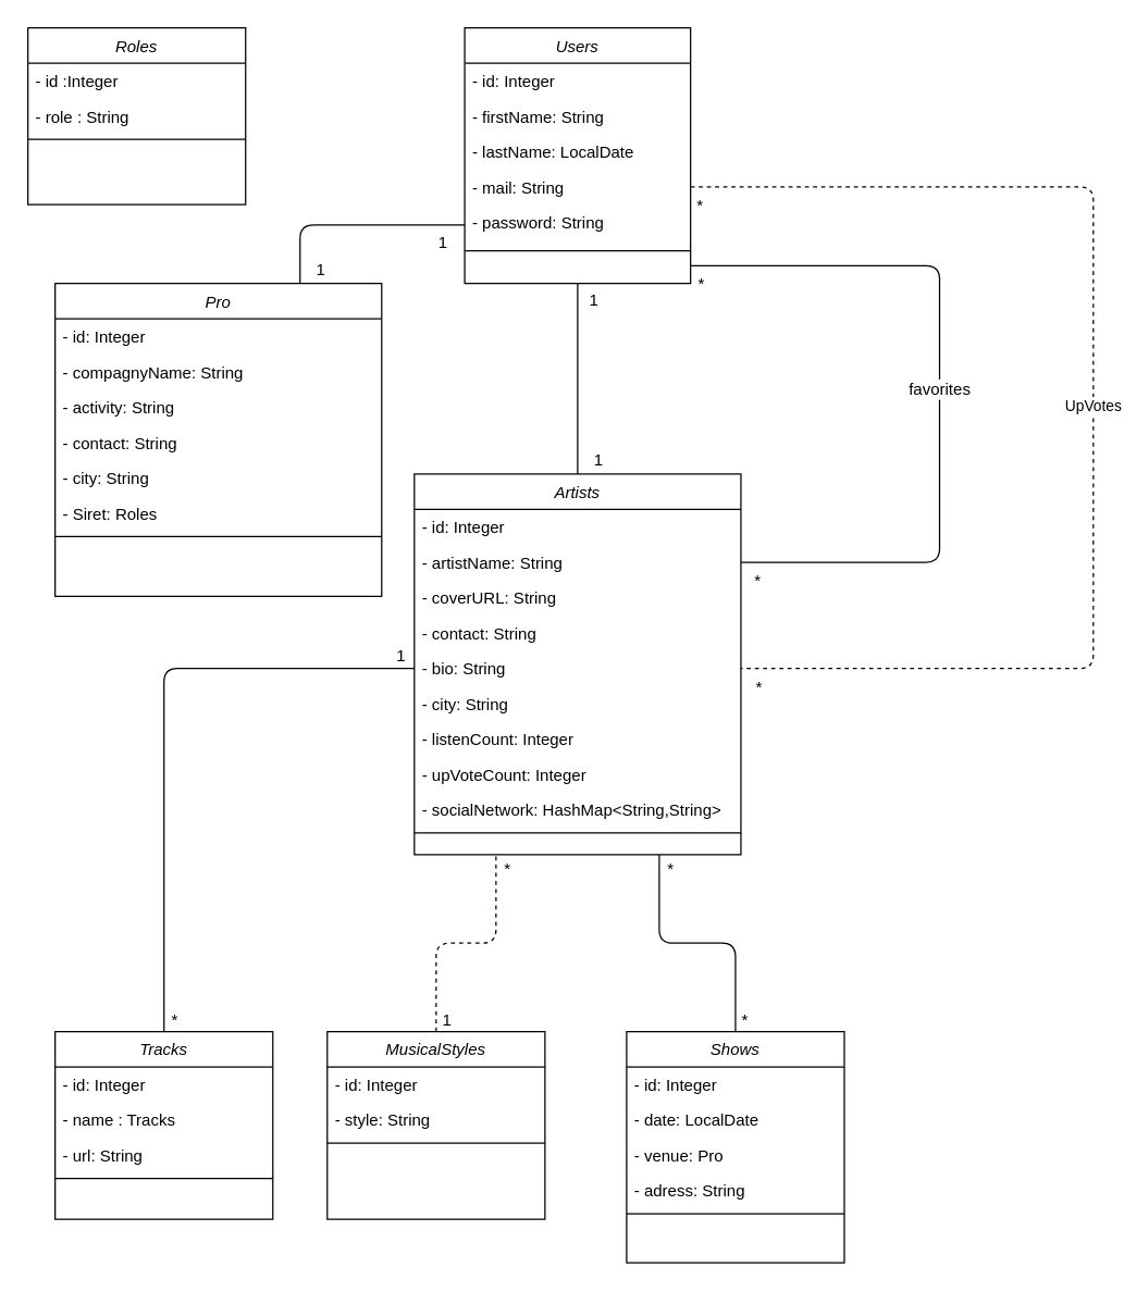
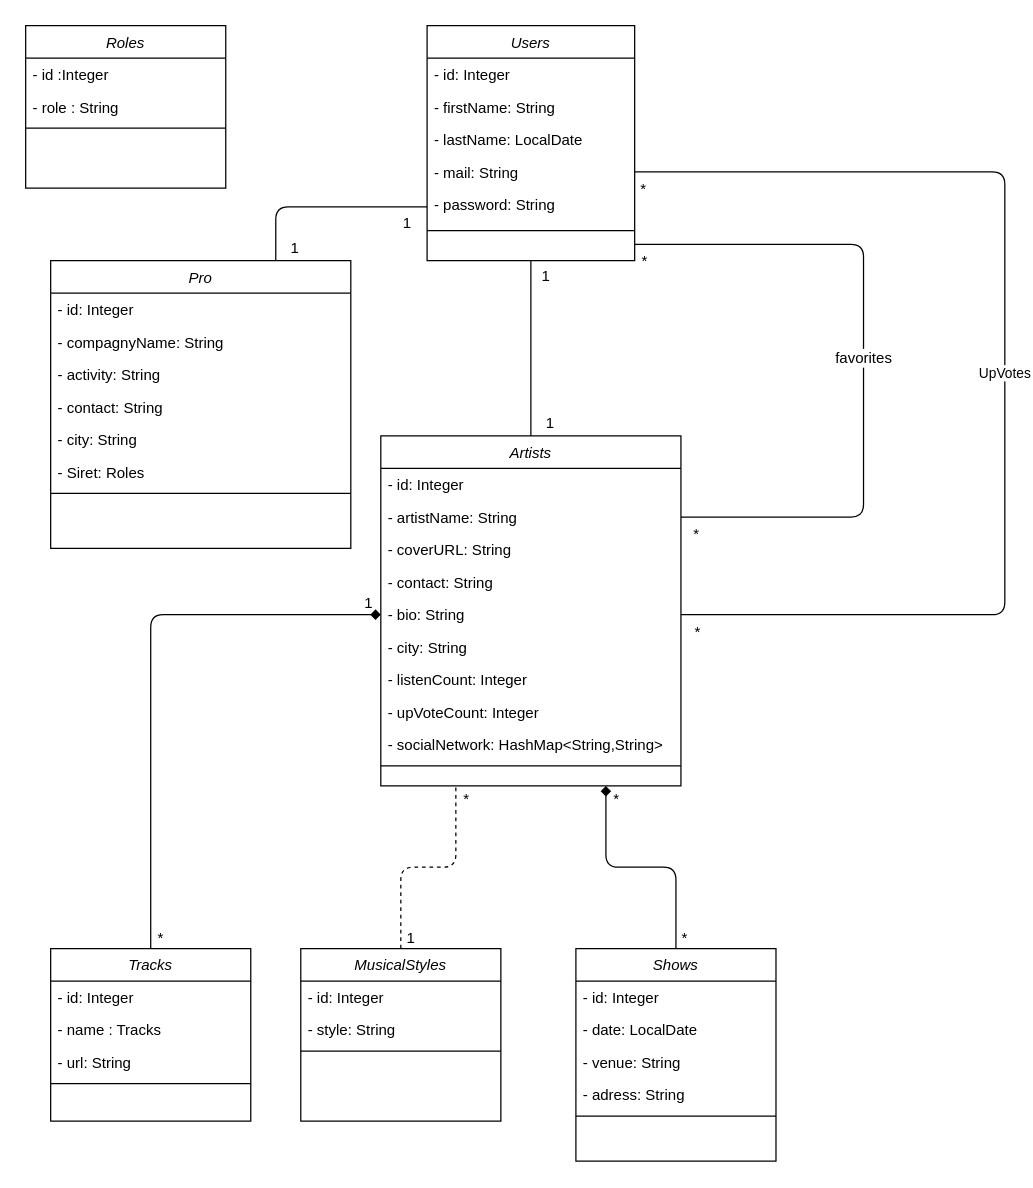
- <mxCell id="39" value="UpVotes" style="endArrow=none;html=1;endSize=12;startArrow=none;startSize=14;startFill=0;edgeStyle=orthogonalEdgeStyle;rounded=1;sketch=0;curved=0;endFill=0;entryX=1;entryY=0.5;entryDx=0;entryDy=0;exitX=1;exitY=0.5;exitDx=0;exitDy=0;dashed=1;" parent="1" source="10" target="18" edge="1"><mxGeometry x="0.005" relative="1" as="geometry"><mxPoint x="544" y="137" as="sourcePoint" /><mxPoint x="570" y="491" as="targetPoint" /><Array as="points"><mxPoint x="803" y="137" /><mxPoint x="803" y="491" /></Array><mxPoint as="offset" /></mxGeometry></mxCell>
+ <mxCell id="39" value="UpVotes" style="endArrow=none;html=1;endSize=12;startArrow=none;startSize=14;startFill=0;edgeStyle=orthogonalEdgeStyle;rounded=1;sketch=0;curved=0;endFill=0;entryX=1;entryY=0.5;entryDx=0;entryDy=0;exitX=1;exitY=0.5;exitDx=0;exitDy=0;" parent="1" source="10" target="18" edge="1"><mxGeometry x="0.005" relative="1" as="geometry"><mxPoint x="544" y="137" as="sourcePoint" /><mxPoint x="570" y="491" as="targetPoint" /><Array as="points"><mxPoint x="803" y="137" /><mxPoint x="803" y="491" /></Array><mxPoint as="offset" /></mxGeometry></mxCell>
- <mxCell id="48" value="" style="endArrow=none;html=1;edgeStyle=orthogonalEdgeStyle;rounded=1;sketch=0;fontSize=12;entryX=0;entryY=0.5;entryDx=0;entryDy=0;exitX=0.5;exitY=0;exitDx=0;exitDy=0;" parent="1" source="24" target="18" edge="1"><mxGeometry relative="1" as="geometry"><mxPoint x="100" y="568" as="sourcePoint" /><mxPoint x="260" y="568" as="targetPoint" /></mxGeometry></mxCell>
+ <mxCell id="48" value="" style="endArrow=diamond;html=1;edgeStyle=orthogonalEdgeStyle;rounded=1;sketch=0;fontSize=12;entryX=0;entryY=0.5;entryDx=0;entryDy=0;exitX=0.5;exitY=0;exitDx=0;exitDy=0;" parent="1" source="24" target="18" edge="1"><mxGeometry relative="1" as="geometry"><mxPoint x="100" y="568" as="sourcePoint" /><mxPoint x="260" y="568" as="targetPoint" /></mxGeometry></mxCell>
- <mxCell id="54" value="" style="endArrow=none;html=1;edgeStyle=orthogonalEdgeStyle;rounded=1;sketch=0;fontSize=12;exitX=0.5;exitY=0;exitDx=0;exitDy=0;entryX=0.75;entryY=1;entryDx=0;entryDy=0;" parent="1" source="33" target="13" edge="1"><mxGeometry relative="1" as="geometry"><mxPoint x="330" y="678" as="sourcePoint" /><mxPoint x="380" y="588" as="targetPoint" /></mxGeometry></mxCell>
+ <mxCell id="54" value="" style="endArrow=diamond;html=1;edgeStyle=orthogonalEdgeStyle;rounded=1;sketch=0;fontSize=12;exitX=0.5;exitY=0;exitDx=0;exitDy=0;entryX=0.75;entryY=1;entryDx=0;entryDy=0;" parent="1" source="33" target="13" edge="1"><mxGeometry relative="1" as="geometry"><mxPoint x="330" y="678" as="sourcePoint" /><mxPoint x="380" y="588" as="targetPoint" /></mxGeometry></mxCell>
- <mxCell id="36" value="- venue: Pro" style="text;align=left;verticalAlign=top;spacingLeft=4;spacingRight=4;overflow=hidden;rotatable=0;points=[[0,0.5],[1,0.5]];portConstraint=eastwest;rounded=0;shadow=0;html=0;" parent="33" vertex="1"><mxGeometry y="78" width="160" height="26" as="geometry" /></mxCell>
+ <mxCell id="36" value="- venue: String" style="text;align=left;verticalAlign=top;spacingLeft=4;spacingRight=4;overflow=hidden;rotatable=0;points=[[0,0.5],[1,0.5]];portConstraint=eastwest;rounded=0;shadow=0;html=0;" parent="33" vertex="1"><mxGeometry y="78" width="160" height="26" as="geometry" /></mxCell>
